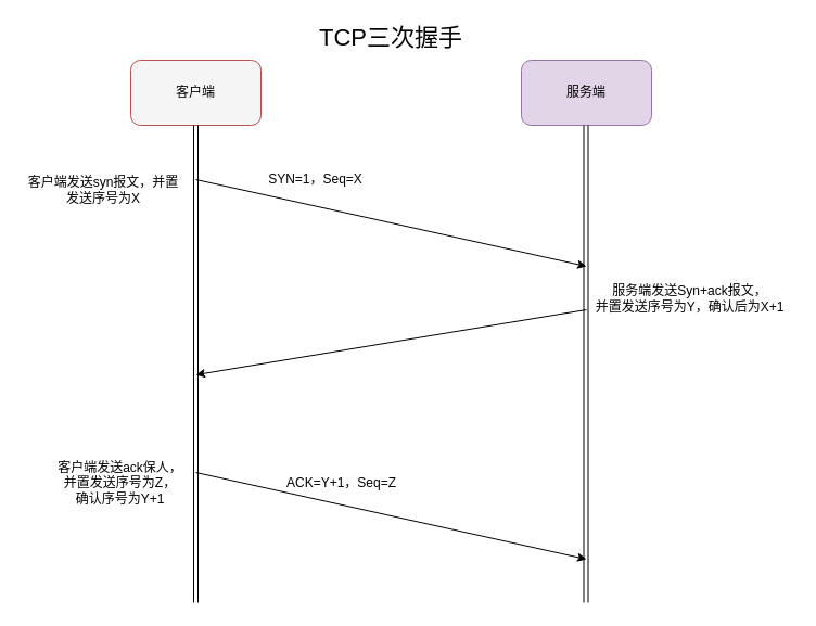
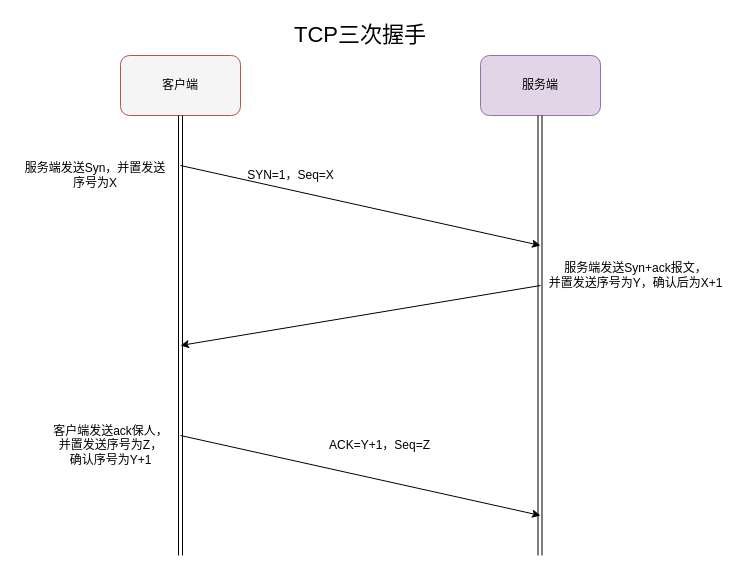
- <mxCell id="8" value="SYN=1，Seq=X" style="text;html=1;align=center;verticalAlign=middle;resizable=0;points=[];autosize=1;" vertex="1" parent="1"><mxGeometry x="240" y="155" width="100" height="20" as="geometry" /></mxCell>
+ <mxCell id="8" value="SYN=1，Seq=X" style="text;html=1;align=center;verticalAlign=middle;resizable=0;points=[];autosize=1;" vertex="1" parent="1"><mxGeometry x="240" y="165" width="100" height="20" as="geometry" /></mxCell>
- <mxCell id="6" value="客户端发送syn报文，并置发送序号为X" style="text;html=1;strokeColor=none;fillColor=none;align=center;verticalAlign=middle;whiteSpace=wrap;rounded=0;" vertex="1" parent="1"><mxGeometry x="20" y="145" width="150" height="60" as="geometry" /></mxCell>
+ <mxCell id="6" value="服务端发送Syn，并置发送序号为X" style="text;html=1;strokeColor=none;fillColor=none;align=center;verticalAlign=middle;whiteSpace=wrap;rounded=0;" vertex="1" parent="1"><mxGeometry x="20" y="145" width="150" height="60" as="geometry" /></mxCell>
- <mxCell id="13" value="ACK=Y+1，Seq=Z" style="text;html=1;align=center;verticalAlign=middle;resizable=0;points=[];autosize=1;" vertex="1" parent="1"><mxGeometry x="254" y="435" width="120" height="20" as="geometry" /></mxCell>
+ <mxCell id="13" value="ACK=Y+1，Seq=Z" style="text;html=1;align=center;verticalAlign=middle;resizable=0;points=[];autosize=1;" vertex="1" parent="1"><mxGeometry x="319" y="435" width="120" height="20" as="geometry" /></mxCell>
